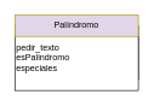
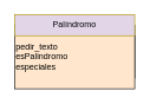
- <mxCell id="3" value="pedir_texto&lt;br&gt;esPalindromo&lt;br&gt;&lt;div&gt;&lt;span&gt;especiales&lt;/span&gt;&lt;/div&gt;" style="rounded=0;whiteSpace=wrap;html=1;align=left;" vertex="1" parent="1"><mxGeometry x="20" y="35" width="170" height="90" as="geometry" /></mxCell>
+ <mxCell id="3" value="pedir_texto&lt;br&gt;esPalindromo&lt;br&gt;&lt;div&gt;&lt;span&gt;especiales&lt;/span&gt;&lt;/div&gt;" style="rounded=0;whiteSpace=wrap;html=1;align=left;fillColor=#ffe6cc;" vertex="1" parent="1"><mxGeometry x="20" y="35" width="170" height="90" as="geometry" /></mxCell>
